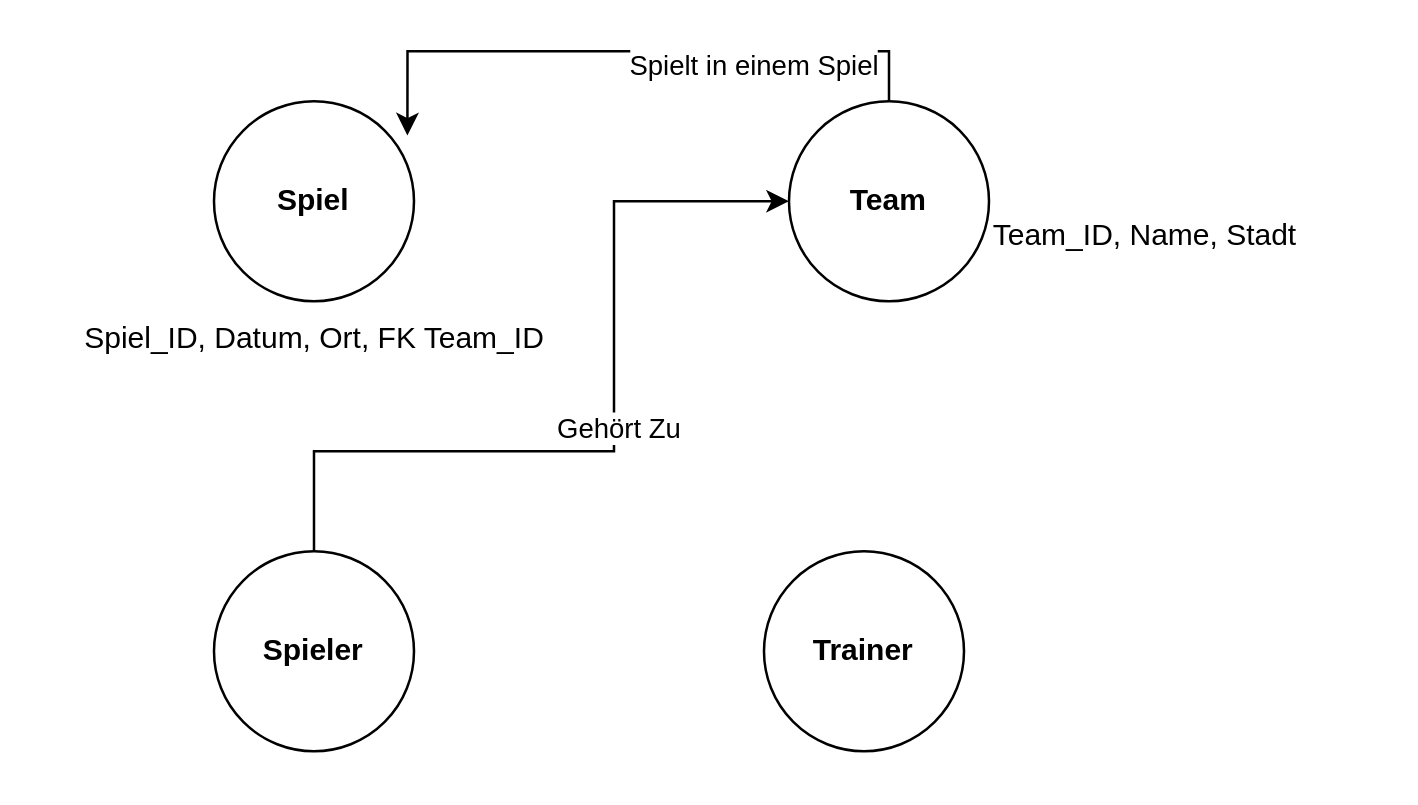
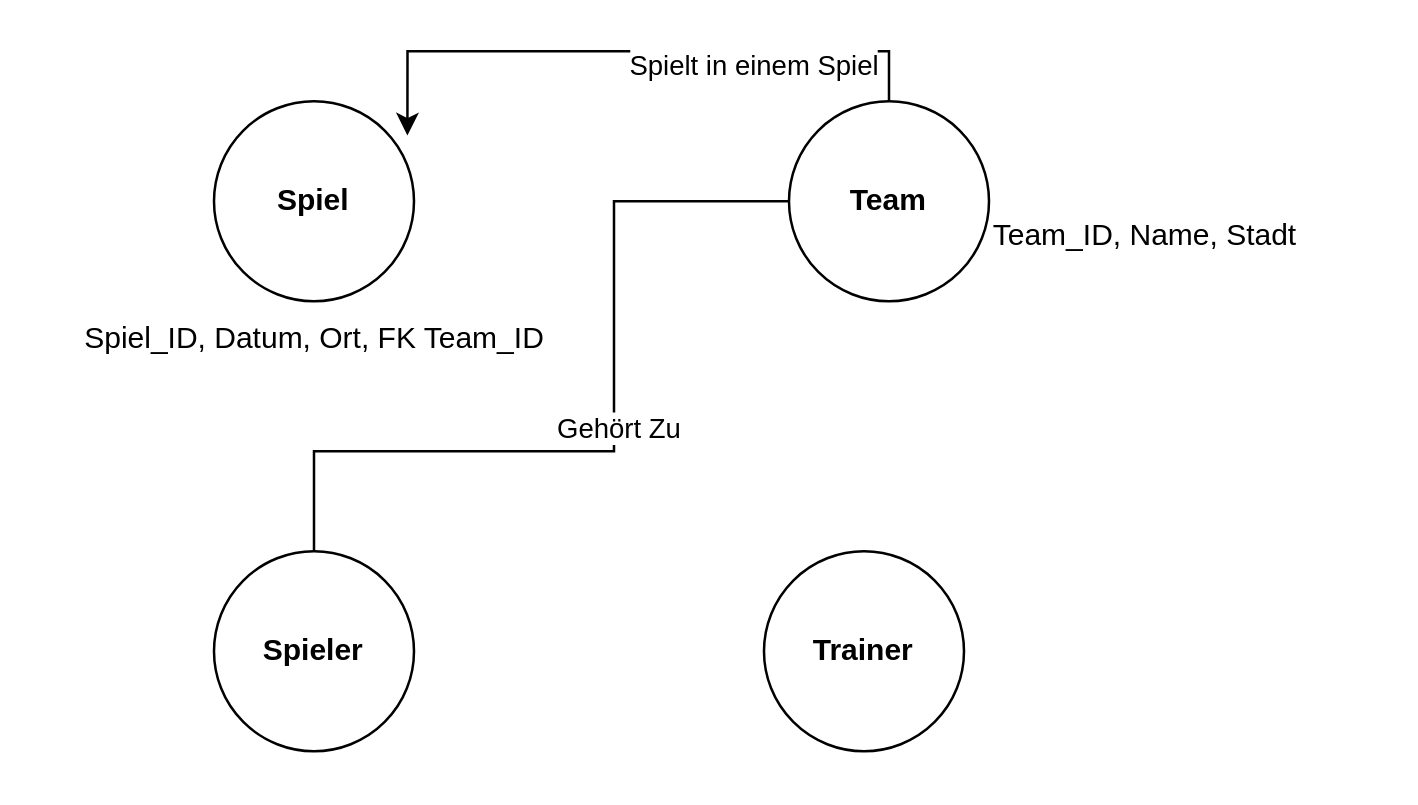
- <mxCell id="6" style="edgeStyle=orthogonalEdgeStyle;rounded=0;orthogonalLoop=1;jettySize=auto;html=1;entryX=0;entryY=0.5;entryDx=0;entryDy=0;" edge="1" parent="1" source="4" target="3"><mxGeometry relative="1" as="geometry"><Array as="points"><mxPoint x="125" y="180" /><mxPoint x="245" y="180" /><mxPoint x="245" y="80" /></Array></mxGeometry></mxCell>
+ <mxCell id="6" style="edgeStyle=orthogonalEdgeStyle;rounded=0;orthogonalLoop=1;jettySize=auto;html=1;entryX=0;entryY=0.5;entryDx=0;entryDy=0;endArrow=none;" edge="1" parent="1" source="4" target="3"><mxGeometry relative="1" as="geometry"><Array as="points"><mxPoint x="125" y="180" /><mxPoint x="245" y="180" /><mxPoint x="245" y="80" /></Array></mxGeometry></mxCell>
